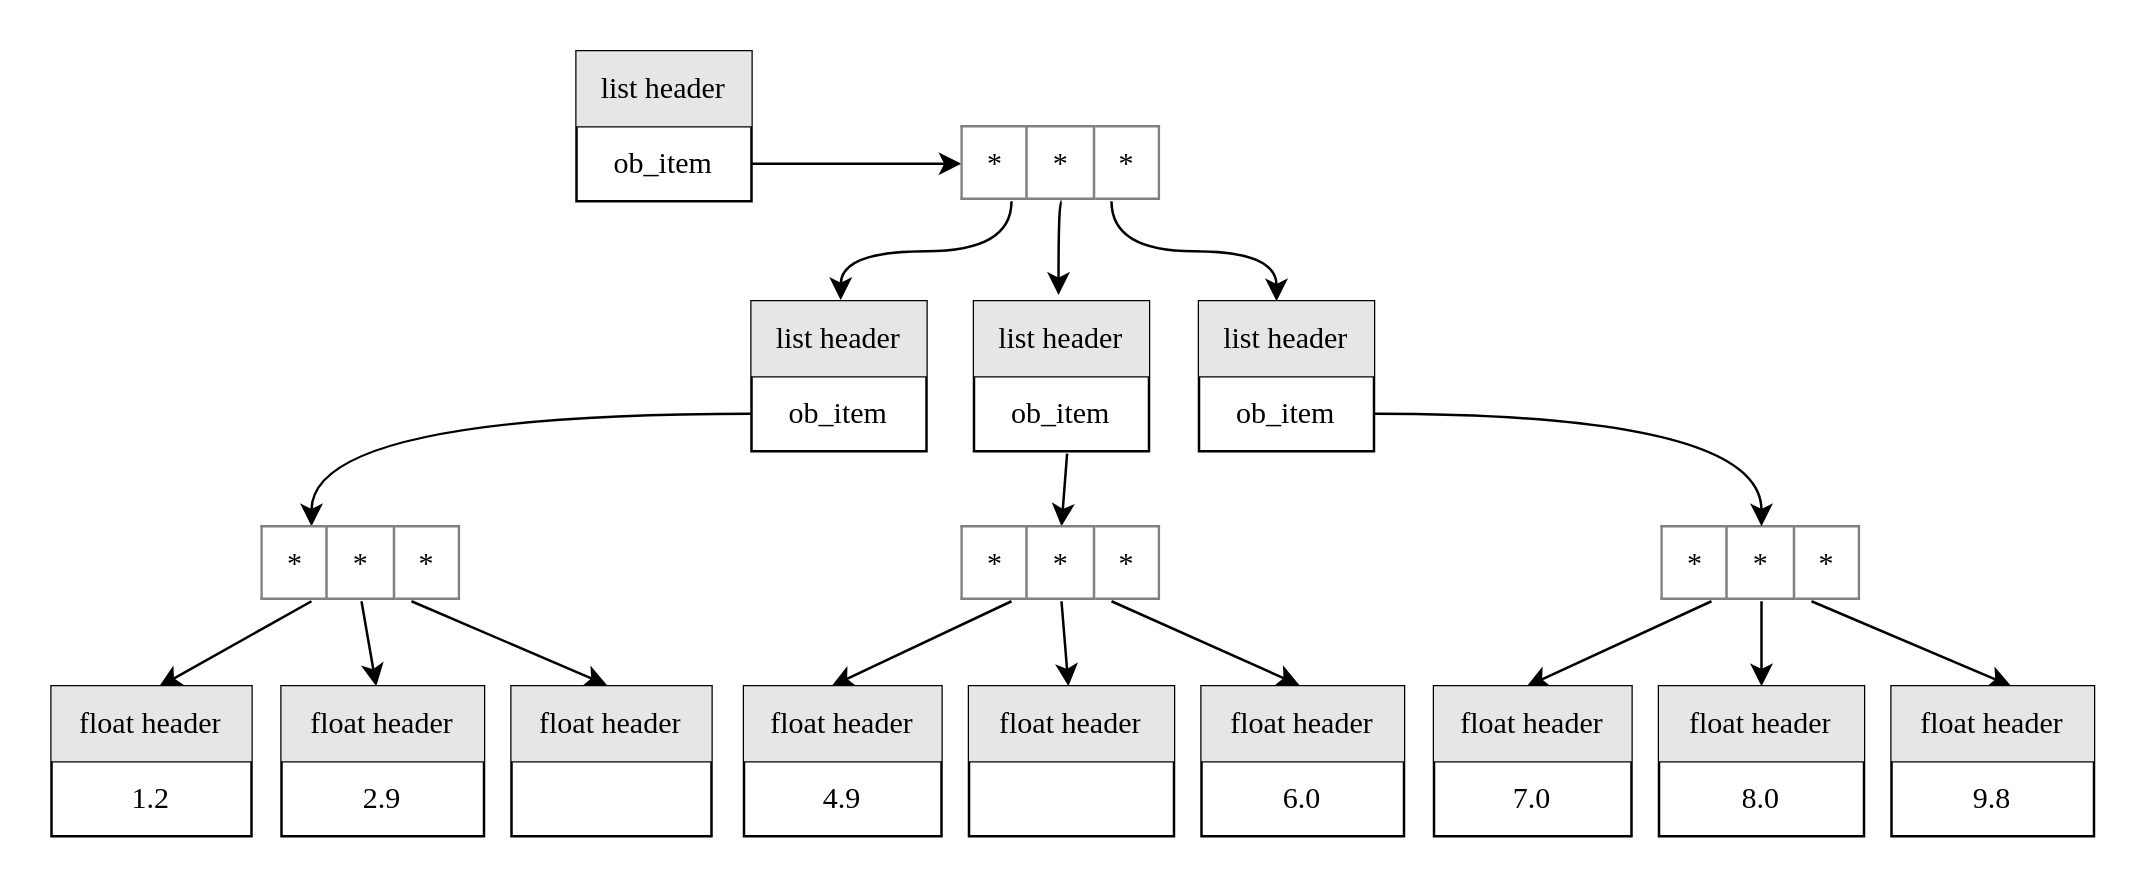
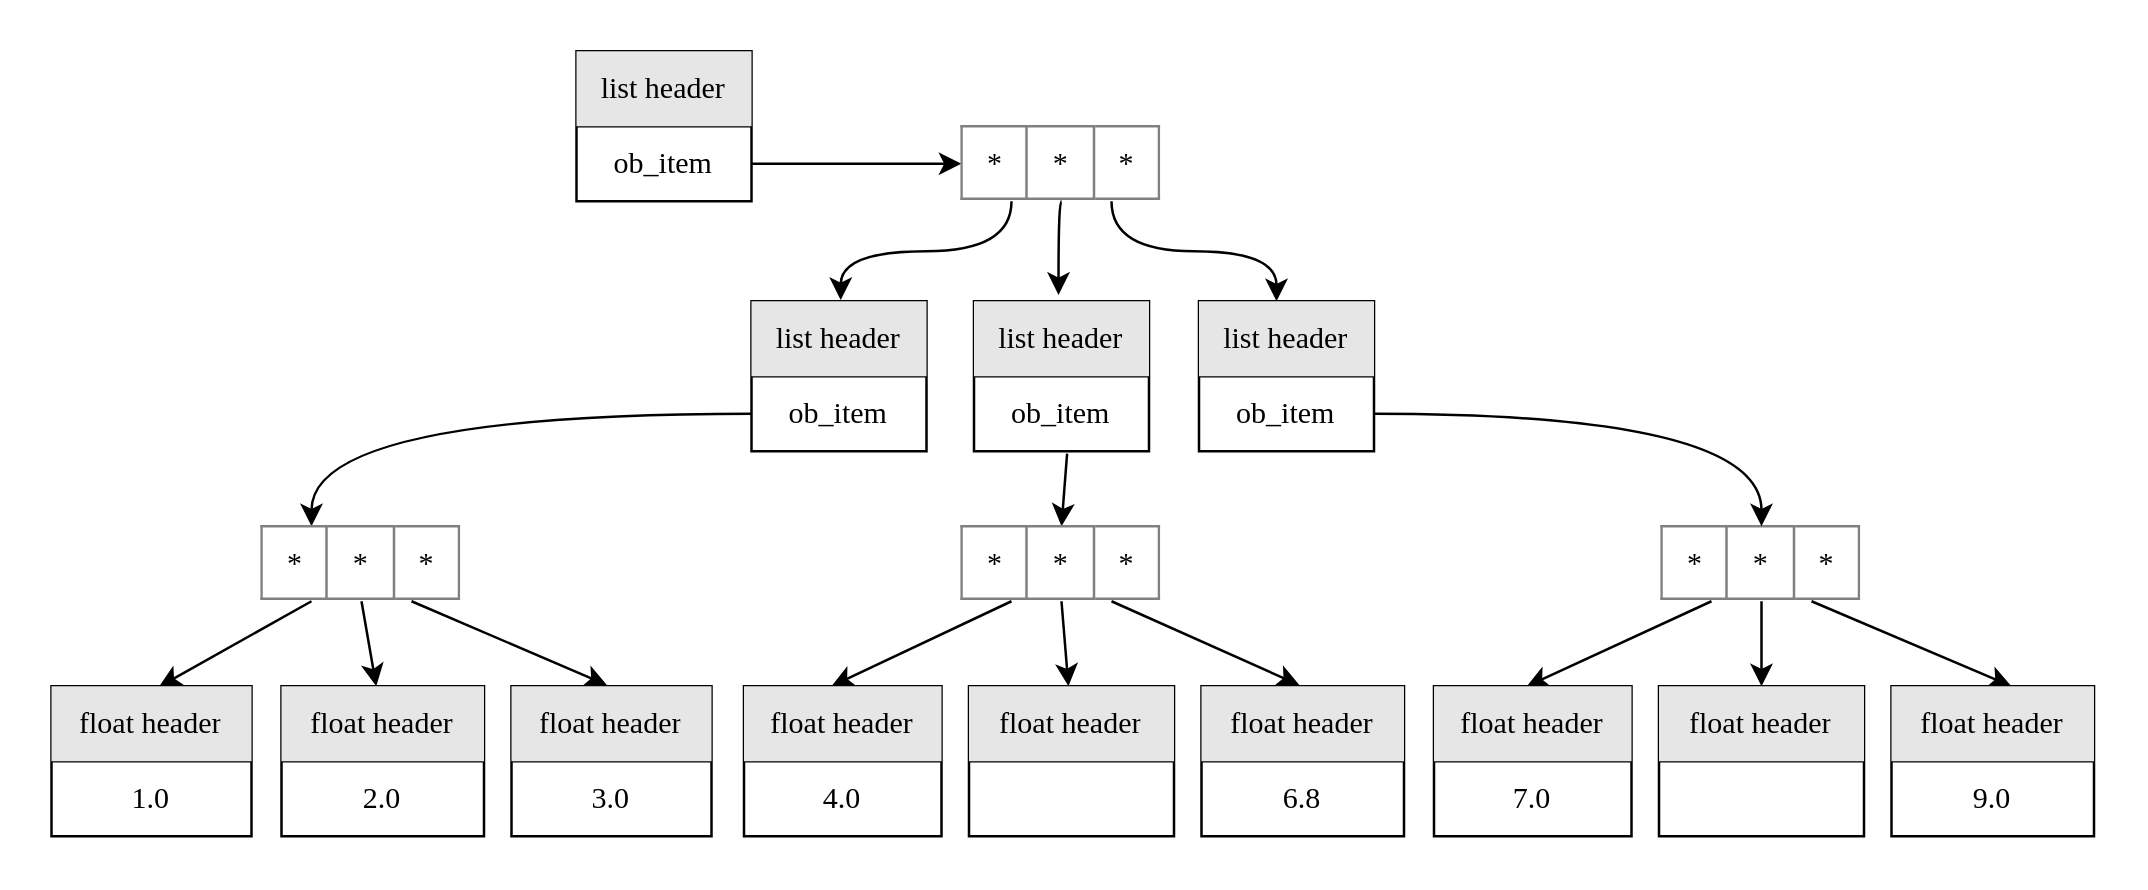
- <mxCell id="35" value="1.2" style="shape=partialRectangle;html=1;whiteSpace=wrap;connectable=0;overflow=hidden;fillColor=none;top=0;left=0;bottom=0;right=0;fontFamily=Verdana;" vertex="1" parent="34"><mxGeometry width="80" height="30" as="geometry" /></mxCell>
+ <mxCell id="35" value="1.0" style="shape=partialRectangle;html=1;whiteSpace=wrap;connectable=0;overflow=hidden;fillColor=none;top=0;left=0;bottom=0;right=0;fontFamily=Verdana;" vertex="1" parent="34"><mxGeometry width="80" height="30" as="geometry" /></mxCell>
- <mxCell id="40" value="2.9" style="shape=partialRectangle;html=1;whiteSpace=wrap;connectable=0;overflow=hidden;fillColor=none;top=0;left=0;bottom=0;right=0;fontFamily=Verdana;" vertex="1" parent="39"><mxGeometry width="81" height="30" as="geometry" /></mxCell>
+ <mxCell id="40" value="2.0" style="shape=partialRectangle;html=1;whiteSpace=wrap;connectable=0;overflow=hidden;fillColor=none;top=0;left=0;bottom=0;right=0;fontFamily=Verdana;" vertex="1" parent="39"><mxGeometry width="81" height="30" as="geometry" /></mxCell>
+ <mxCell id="70" value="3.0" style="shape=partialRectangle;html=1;whiteSpace=wrap;connectable=0;overflow=hidden;fillColor=none;top=0;left=0;bottom=0;right=0;fontFamily=Verdana;" vertex="1" parent="69"><mxGeometry width="80" height="30" as="geometry" /></mxCell>
- <mxCell id="45" value="4.9" style="shape=partialRectangle;html=1;whiteSpace=wrap;connectable=0;overflow=hidden;fillColor=none;top=0;left=0;bottom=0;right=0;fontFamily=Verdana;" vertex="1" parent="44"><mxGeometry width="79" height="30" as="geometry" /></mxCell>
+ <mxCell id="45" value="4.0" style="shape=partialRectangle;html=1;whiteSpace=wrap;connectable=0;overflow=hidden;fillColor=none;top=0;left=0;bottom=0;right=0;fontFamily=Verdana;" vertex="1" parent="44"><mxGeometry width="79" height="30" as="geometry" /></mxCell>
- <mxCell id="75" value="6.0" style="shape=partialRectangle;html=1;whiteSpace=wrap;connectable=0;overflow=hidden;fillColor=none;top=0;left=0;bottom=0;right=0;fontFamily=Verdana;" vertex="1" parent="74"><mxGeometry width="81" height="30" as="geometry" /></mxCell>
+ <mxCell id="75" value="6.8" style="shape=partialRectangle;html=1;whiteSpace=wrap;connectable=0;overflow=hidden;fillColor=none;top=0;left=0;bottom=0;right=0;fontFamily=Verdana;" vertex="1" parent="74"><mxGeometry width="81" height="30" as="geometry" /></mxCell>
- <mxCell id="85" value="8.0" style="shape=partialRectangle;html=1;whiteSpace=wrap;connectable=0;overflow=hidden;fillColor=none;top=0;left=0;bottom=0;right=0;fontFamily=Verdana;" vertex="1" parent="84"><mxGeometry width="82" height="30" as="geometry" /></mxCell>
- <mxCell id="80" value="9.8" style="shape=partialRectangle;html=1;whiteSpace=wrap;connectable=0;overflow=hidden;fillColor=none;top=0;left=0;bottom=0;right=0;fontFamily=Verdana;" vertex="1" parent="79"><mxGeometry width="81" height="30" as="geometry" /></mxCell>
+ <mxCell id="80" value="9.0" style="shape=partialRectangle;html=1;whiteSpace=wrap;connectable=0;overflow=hidden;fillColor=none;top=0;left=0;bottom=0;right=0;fontFamily=Verdana;" vertex="1" parent="79"><mxGeometry width="81" height="30" as="geometry" /></mxCell>
